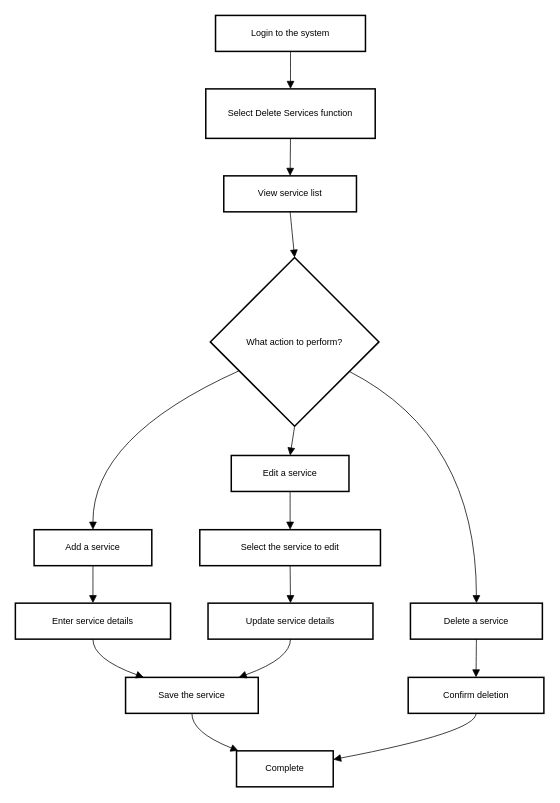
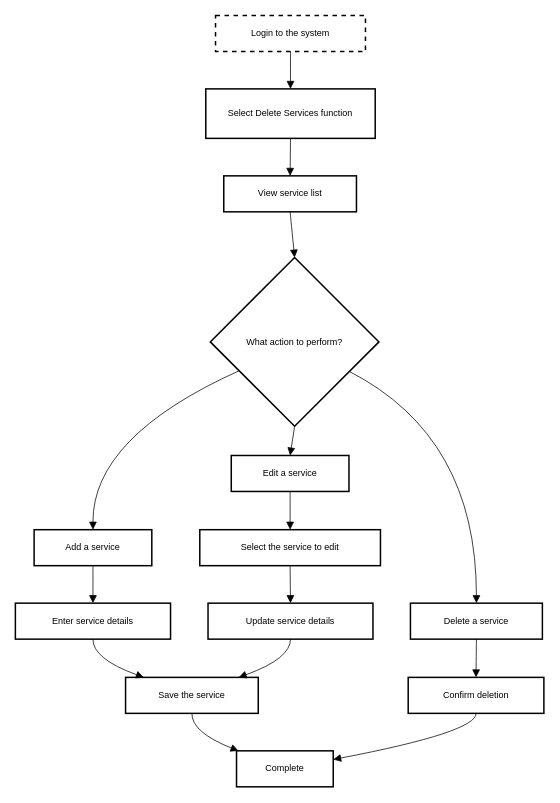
- <mxCell id="2" value="Login to the system" style="whiteSpace=wrap;strokeWidth=2;" vertex="1" parent="1"><mxGeometry x="287" y="20" width="200" height="48" as="geometry" /></mxCell>
+ <mxCell id="2" value="Login to the system" style="whiteSpace=wrap;strokeWidth=2;dashed=1;" vertex="1" parent="1"><mxGeometry x="287" y="20" width="200" height="48" as="geometry" /></mxCell>
